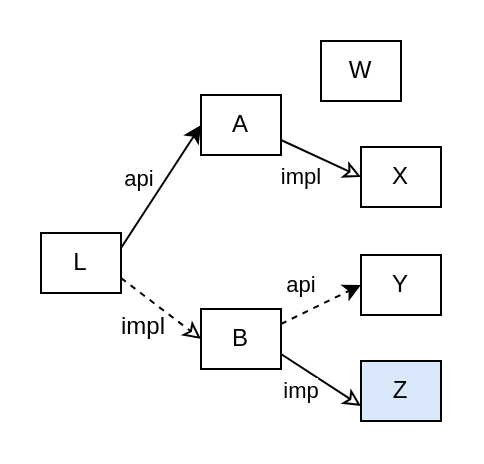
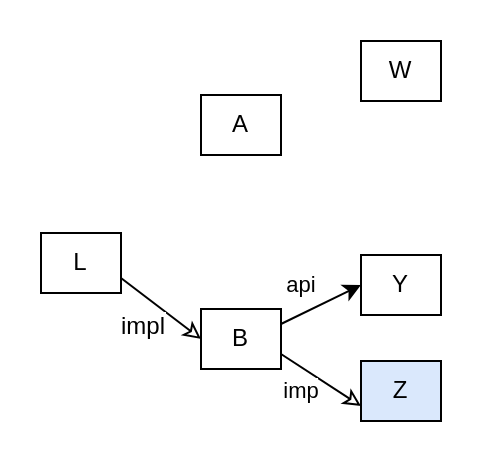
- <mxCell id="8" value="W" style="rounded=0;whiteSpace=wrap;html=1;" parent="1" vertex="1"><mxGeometry x="160" y="20" width="40" height="30" as="geometry" /></mxCell>
+ <mxCell id="8" value="W" style="rounded=0;whiteSpace=wrap;html=1;" parent="1" vertex="1"><mxGeometry x="180" y="20" width="40" height="30" as="geometry" /></mxCell>
- <mxCell id="6" value="impl" style="edgeStyle=none;rounded=0;orthogonalLoop=1;jettySize=auto;html=1;exitX=1;exitY=0.75;exitDx=0;exitDy=0;entryX=0;entryY=0.5;entryDx=0;entryDy=0;endArrow=classic;endFill=0;" parent="1" source="7" target="9" edge="1"><mxGeometry x="-0.236" y="-13" relative="1" as="geometry"><mxPoint as="offset" /></mxGeometry></mxCell>
- <mxCell id="9" value="X" style="rounded=0;whiteSpace=wrap;html=1;" parent="1" vertex="1"><mxGeometry x="180" y="73" width="40" height="30" as="geometry" /></mxCell>
- <mxCell id="2" value="api" style="rounded=0;orthogonalLoop=1;jettySize=auto;html=1;exitX=1;exitY=0.25;exitDx=0;exitDy=0;entryX=0;entryY=0.5;entryDx=0;entryDy=0;" parent="1" source="5" target="7" edge="1"><mxGeometry x="-0.083" y="11" relative="1" as="geometry"><mxPoint as="offset" /></mxGeometry></mxCell>
- <mxCell id="3" style="edgeStyle=none;rounded=0;orthogonalLoop=1;jettySize=auto;html=1;exitX=1;exitY=0.75;exitDx=0;exitDy=0;entryX=0;entryY=0.5;entryDx=0;entryDy=0;endArrow=classic;endFill=0;dashed=1;" parent="1" source="5" target="15" edge="1"><mxGeometry relative="1" as="geometry" /></mxCell>
+ <mxCell id="3" style="edgeStyle=none;rounded=0;orthogonalLoop=1;jettySize=auto;html=1;exitX=1;exitY=0.75;exitDx=0;exitDy=0;entryX=0;entryY=0.5;entryDx=0;entryDy=0;endArrow=classic;endFill=0;" parent="1" source="5" target="15" edge="1"><mxGeometry relative="1" as="geometry" /></mxCell>
- <mxCell id="12" style="edgeStyle=none;rounded=0;orthogonalLoop=1;jettySize=auto;html=1;exitX=1;exitY=0.25;exitDx=0;exitDy=0;entryX=0;entryY=0.5;entryDx=0;entryDy=0;dashed=1;" parent="1" source="15" target="10" edge="1"><mxGeometry relative="1" as="geometry" /></mxCell>
+ <mxCell id="12" style="edgeStyle=none;rounded=0;orthogonalLoop=1;jettySize=auto;html=1;exitX=1;exitY=0.25;exitDx=0;exitDy=0;entryX=0;entryY=0.5;entryDx=0;entryDy=0;" parent="1" source="15" target="10" edge="1"><mxGeometry relative="1" as="geometry" /></mxCell>
